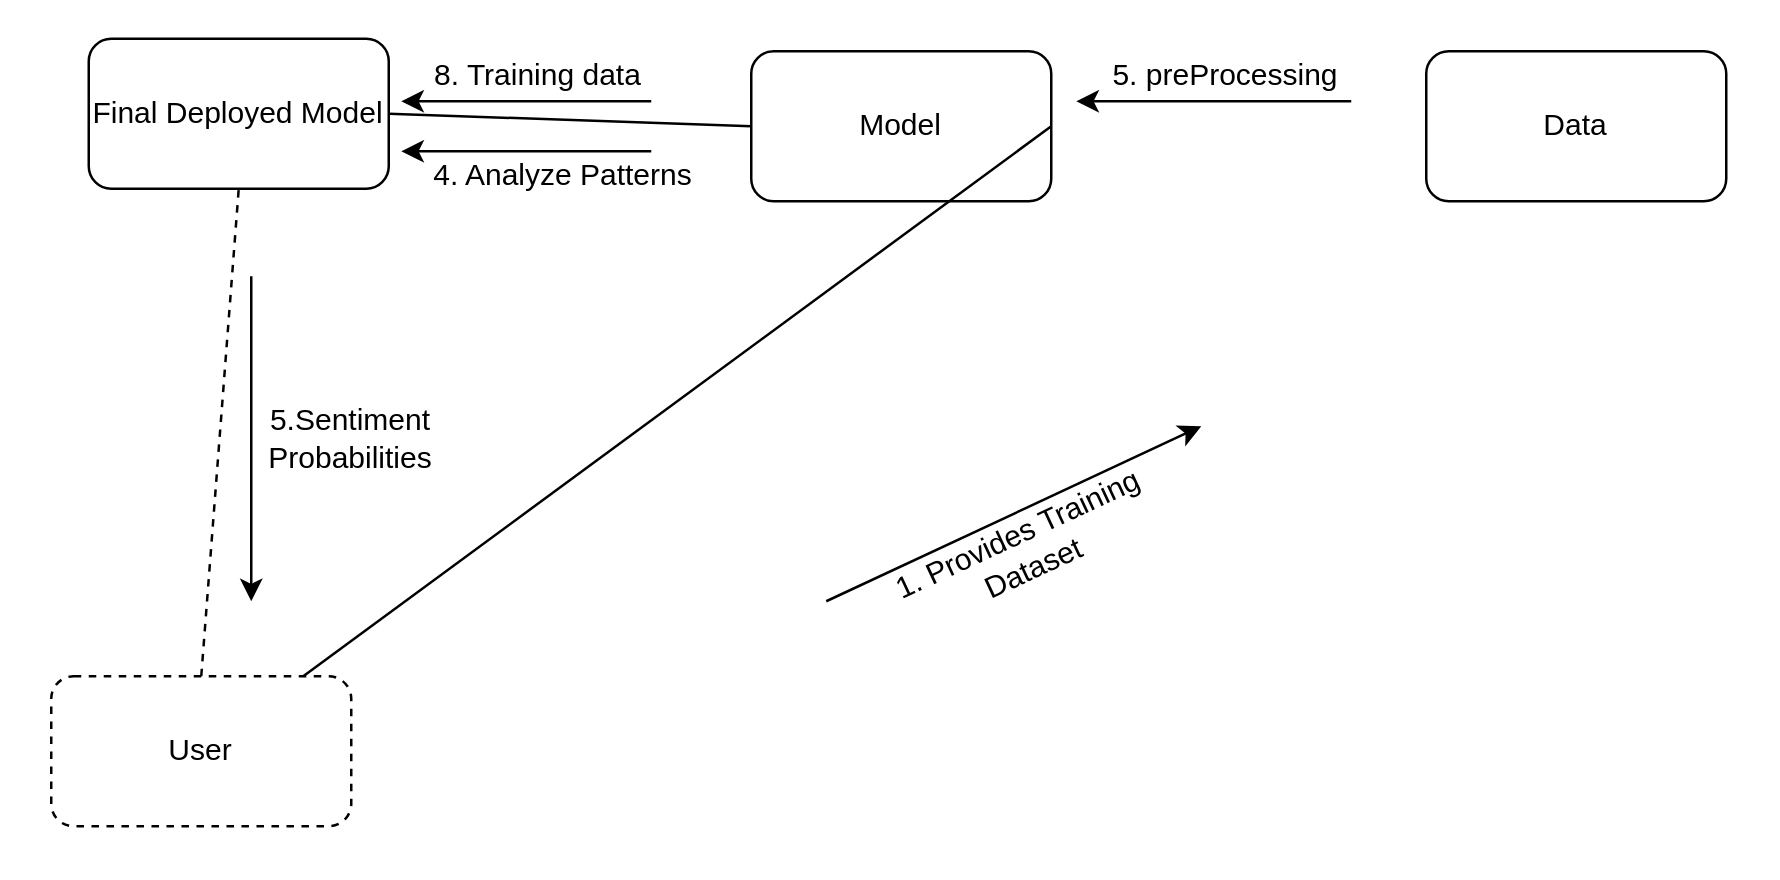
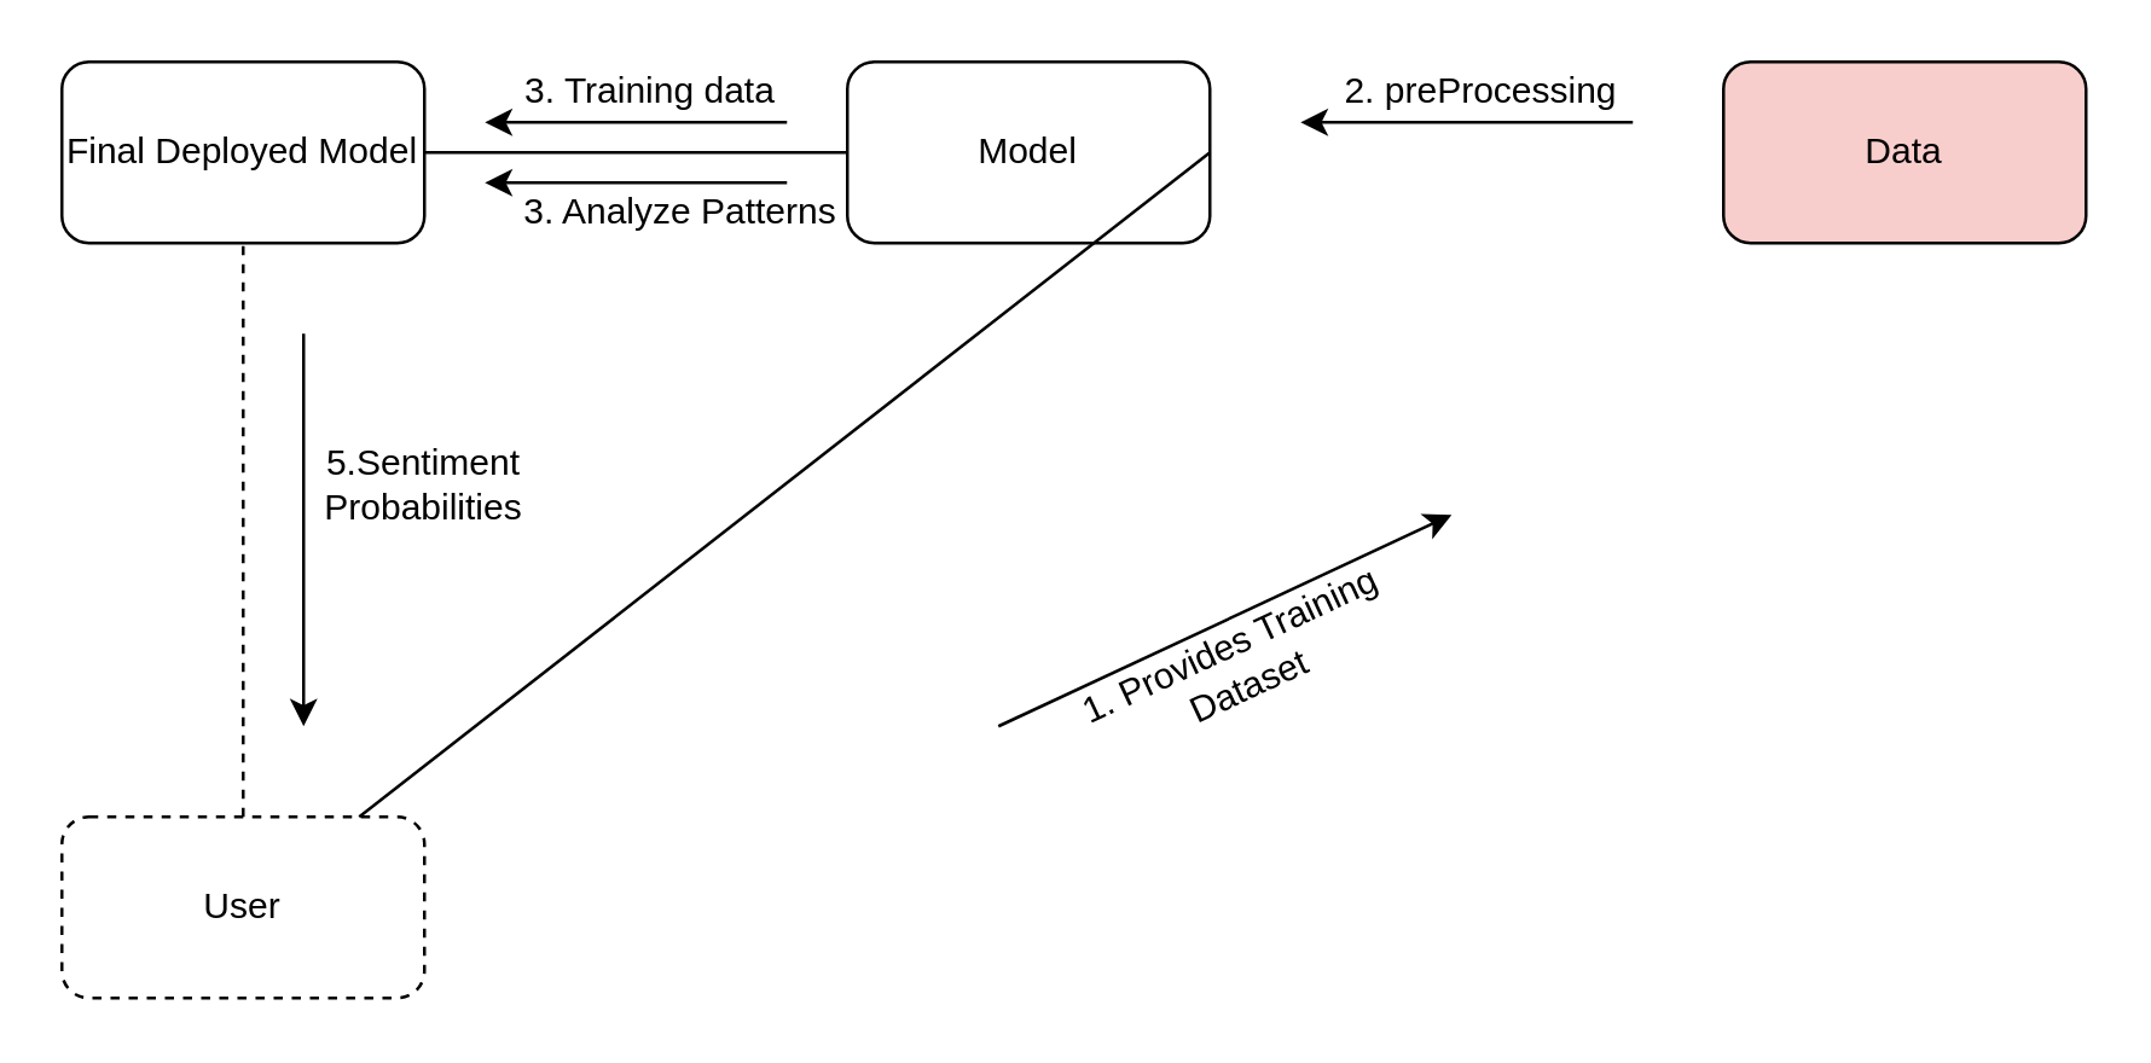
- <mxCell id="16" value="8. Training data" style="text;html=1;strokeColor=none;fillColor=none;align=center;verticalAlign=middle;whiteSpace=wrap;rounded=0;" parent="1" vertex="1"><mxGeometry x="170" y="20" width="90" height="20" as="geometry" /></mxCell>
+ <mxCell id="16" value="3. Training data" style="text;html=1;strokeColor=none;fillColor=none;align=center;verticalAlign=middle;whiteSpace=wrap;rounded=0;" parent="1" vertex="1"><mxGeometry x="170" y="20" width="90" height="20" as="geometry" /></mxCell>
- <mxCell id="14" value="5. preProcessing" style="text;html=1;strokeColor=none;fillColor=none;align=center;verticalAlign=middle;whiteSpace=wrap;rounded=0;" parent="1" vertex="1"><mxGeometry x="430" y="20" width="120" height="20" as="geometry" /></mxCell>
+ <mxCell id="14" value="2. preProcessing" style="text;html=1;strokeColor=none;fillColor=none;align=center;verticalAlign=middle;whiteSpace=wrap;rounded=0;" parent="1" vertex="1"><mxGeometry x="430" y="20" width="120" height="20" as="geometry" /></mxCell>
- <mxCell id="3" value="Final Deployed Model" style="rounded=1;whiteSpace=wrap;html=1;" parent="1" vertex="1"><mxGeometry x="35" y="15" width="120" height="60" as="geometry" /></mxCell>
+ <mxCell id="3" value="Final Deployed Model" style="rounded=1;whiteSpace=wrap;html=1;" parent="1" vertex="1"><mxGeometry x="20" y="20" width="120" height="60" as="geometry" /></mxCell>
- <mxCell id="4" value="Model" style="rounded=1;whiteSpace=wrap;html=1;" parent="1" vertex="1"><mxGeometry x="300" y="20" width="120" height="60" as="geometry" /></mxCell>
+ <mxCell id="4" value="Model" style="rounded=1;whiteSpace=wrap;html=1;" parent="1" vertex="1"><mxGeometry x="280" y="20" width="120" height="60" as="geometry" /></mxCell>
- <mxCell id="5" value="Data" style="rounded=1;whiteSpace=wrap;html=1;" parent="1" vertex="1"><mxGeometry x="570" y="20" width="120" height="60" as="geometry" /></mxCell>
+ <mxCell id="5" value="Data" style="rounded=1;whiteSpace=wrap;html=1;fillColor=#f8cecc;" parent="1" vertex="1"><mxGeometry x="570" y="20" width="120" height="60" as="geometry" /></mxCell>
- <mxCell id="18" value="4. Analyze Patterns" style="text;html=1;strokeColor=none;fillColor=none;align=center;verticalAlign=middle;whiteSpace=wrap;rounded=0;" parent="1" vertex="1"><mxGeometry x="170" y="60" width="110" height="20" as="geometry" /></mxCell>
+ <mxCell id="18" value="3. Analyze Patterns" style="text;html=1;strokeColor=none;fillColor=none;align=center;verticalAlign=middle;whiteSpace=wrap;rounded=0;" parent="1" vertex="1"><mxGeometry x="170" y="60" width="110" height="20" as="geometry" /></mxCell>
- <mxCell id="12" value="5.Sentiment Probabilities" style="text;html=1;strokeColor=none;fillColor=none;align=center;verticalAlign=middle;whiteSpace=wrap;rounded=0;" parent="1" vertex="1"><mxGeometry x="100" y="160" width="80" height="30" as="geometry" /></mxCell>
+ <mxCell id="12" value="5.Sentiment Probabilities" style="text;html=1;strokeColor=none;fillColor=none;align=center;verticalAlign=middle;whiteSpace=wrap;rounded=0;" parent="1" vertex="1"><mxGeometry x="100" y="145" width="80" height="30" as="geometry" /></mxCell>
